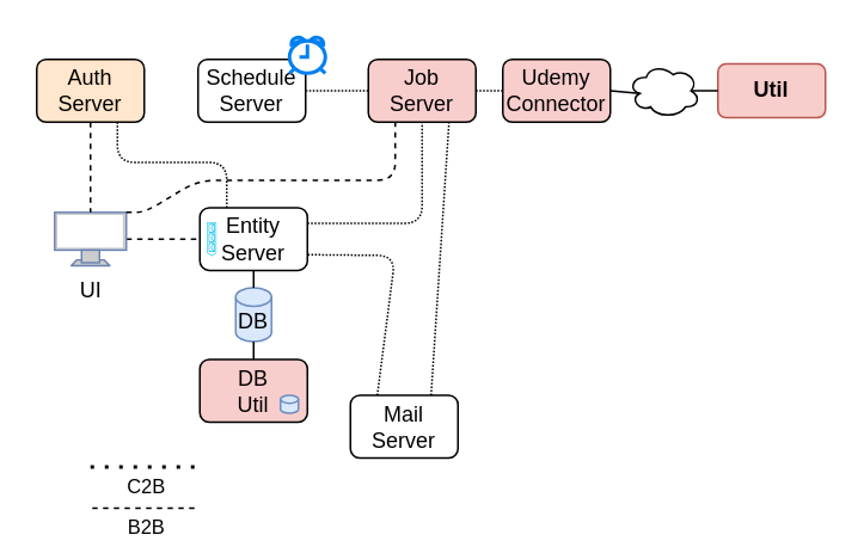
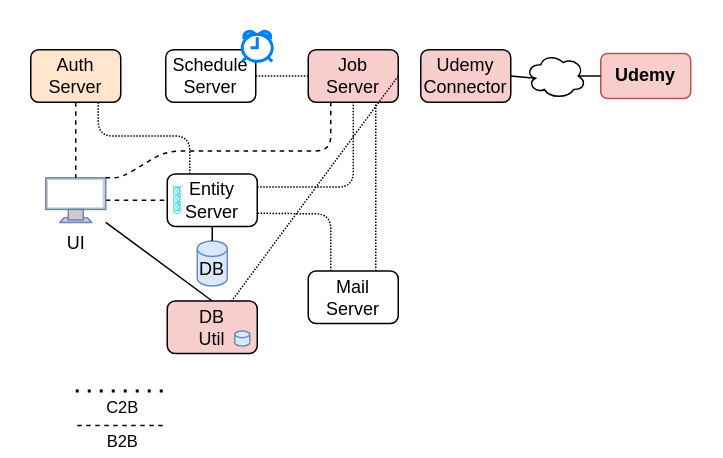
- <mxCell id="11" value="" style="endArrow=none;html=1;entryX=0;entryY=0.5;entryDx=0;entryDy=0;exitX=1;exitY=0.5;exitDx=0;exitDy=0;dashed=1;dashPattern=1 1;" edge="1" parent="1" source="7" target="9"><mxGeometry width="50" height="50" relative="1" as="geometry"><mxPoint x="210" y="160" as="sourcePoint" /><mxPoint x="260" y="110" as="targetPoint" /></mxGeometry></mxCell>
+ <mxCell id="11" value="" style="endArrow=none;html=1;exitX=1;exitY=0.5;exitDx=0;exitDy=0;dashed=1;dashPattern=1 1;" edge="1" parent="1" source="7" target="20"><mxGeometry width="50" height="50" relative="1" as="geometry"><mxPoint x="210" y="160" as="sourcePoint" /><mxPoint x="260" y="110" as="targetPoint" /></mxGeometry></mxCell>
- <mxCell id="4" value="&lt;b&gt;Util&lt;/b&gt;" style="rounded=1;whiteSpace=wrap;html=1;fillColor=#f8cecc;strokeColor=#b85450;" vertex="1" parent="1"><mxGeometry x="400" y="35" width="60" height="30" as="geometry" /></mxCell>
+ <mxCell id="4" value="&lt;b&gt;Udemy&lt;/b&gt;" style="rounded=1;whiteSpace=wrap;html=1;fillColor=#f8cecc;strokeColor=#b85450;" vertex="1" parent="1"><mxGeometry x="400" y="35" width="60" height="30" as="geometry" /></mxCell>
- <mxCell id="18" value="" style="endArrow=none;html=1;entryX=0.5;entryY=1;entryDx=0;entryDy=0;entryPerimeter=0;exitX=0.5;exitY=0;exitDx=0;exitDy=0;" edge="1" parent="1" source="20" target="2"><mxGeometry width="50" height="50" relative="1" as="geometry"><mxPoint x="96" y="328" as="sourcePoint" /><mxPoint x="146" y="278" as="targetPoint" /></mxGeometry></mxCell>
+ <mxCell id="18" value="" style="endArrow=none;html=1;exitX=0.5;exitY=0;exitDx=0;exitDy=0;" edge="1" parent="1" source="20" target="29"><mxGeometry width="50" height="50" relative="1" as="geometry"><mxPoint x="96" y="328" as="sourcePoint" /><mxPoint x="146" y="278" as="targetPoint" /></mxGeometry></mxCell>
- <mxCell id="8" value="Mail Server" style="rounded=1;whiteSpace=wrap;html=1;" vertex="1" parent="1"><mxGeometry x="195" y="220" width="60" height="35" as="geometry" /></mxCell>
+ <mxCell id="8" value="Mail Server" style="rounded=1;whiteSpace=wrap;html=1;" vertex="1" parent="1"><mxGeometry x="205" y="180" width="60" height="35" as="geometry" /></mxCell>
